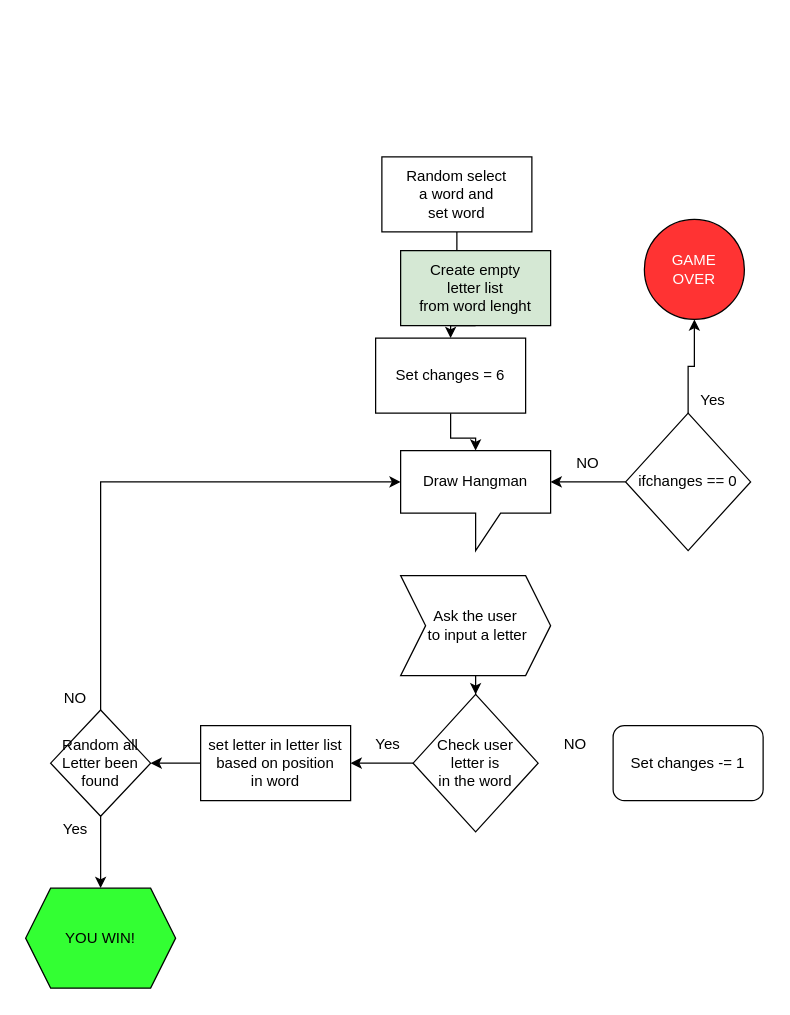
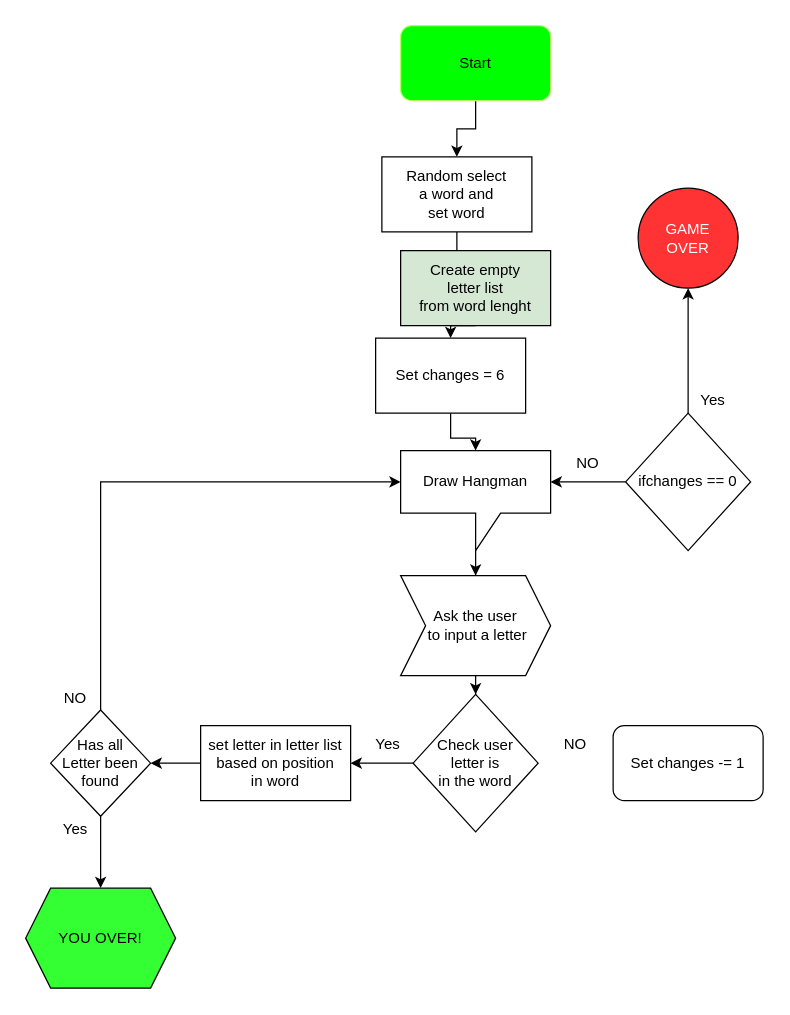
+ <mxCell id="3" value="Start" style="rounded=1;whiteSpace=wrap;html=1;strokeColor=#B3FF66;fillColor=#00FF00;" vertex="1" parent="1"><mxGeometry x="320" y="20" width="120" height="60" as="geometry" /></mxCell>
+ <mxCell id="2" value="" style="edgeStyle=orthogonalEdgeStyle;rounded=0;orthogonalLoop=1;jettySize=auto;html=1;" edge="1" parent="1" source="3" target="5"><mxGeometry relative="1" as="geometry" /></mxCell>
- <mxCell id="16" value="&lt;font color=&quot;#ffffff&quot;&gt;GAME&lt;br&gt;OVER&lt;/font&gt;" style="ellipse;whiteSpace=wrap;html=1;aspect=fixed;strokeColor=#000000;fillColor=#FF3333;" vertex="1" parent="1"><mxGeometry x="515" y="175" width="80" height="80" as="geometry" /></mxCell>
+ <mxCell id="16" value="&lt;font color=&quot;#ffffff&quot;&gt;GAME&lt;br&gt;OVER&lt;/font&gt;" style="ellipse;whiteSpace=wrap;html=1;aspect=fixed;strokeColor=#000000;fillColor=#FF3333;" vertex="1" parent="1"><mxGeometry x="510" y="150" width="80" height="80" as="geometry" /></mxCell>
+ <mxCell id="10" value="" style="edgeStyle=orthogonalEdgeStyle;rounded=0;orthogonalLoop=1;jettySize=auto;html=1;" edge="1" parent="1" source="11" target="7"><mxGeometry relative="1" as="geometry" /></mxCell>
- <mxCell id="29" value="Random all&lt;br&gt;Letter been&lt;br&gt;found" style="rhombus;whiteSpace=wrap;html=1;strokeColor=#000000;fillColor=#FFFFFF;" vertex="1" parent="1"><mxGeometry x="40" y="567.5" width="80" height="85" as="geometry" /></mxCell>
+ <mxCell id="29" value="Has all&lt;br&gt;Letter been&lt;br&gt;found" style="rhombus;whiteSpace=wrap;html=1;strokeColor=#000000;fillColor=#FFFFFF;" vertex="1" parent="1"><mxGeometry x="40" y="567.5" width="80" height="85" as="geometry" /></mxCell>
- <mxCell id="25" value="YOU WIN!" style="shape=hexagon;perimeter=hexagonPerimeter2;whiteSpace=wrap;html=1;fixedSize=1;strokeColor=#000000;fillColor=#33FF33;" vertex="1" parent="1"><mxGeometry x="20" y="710" width="120" height="80" as="geometry" /></mxCell>
+ <mxCell id="25" value="YOU OVER!" style="shape=hexagon;perimeter=hexagonPerimeter2;whiteSpace=wrap;html=1;fixedSize=1;strokeColor=#000000;fillColor=#33FF33;" vertex="1" parent="1"><mxGeometry x="20" y="710" width="120" height="80" as="geometry" /></mxCell>
